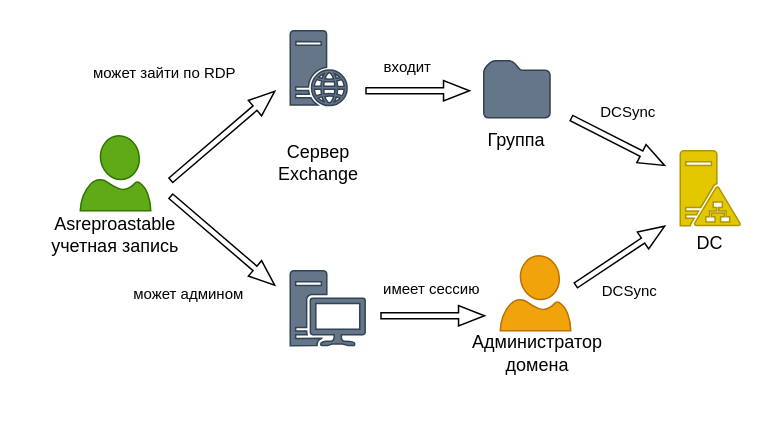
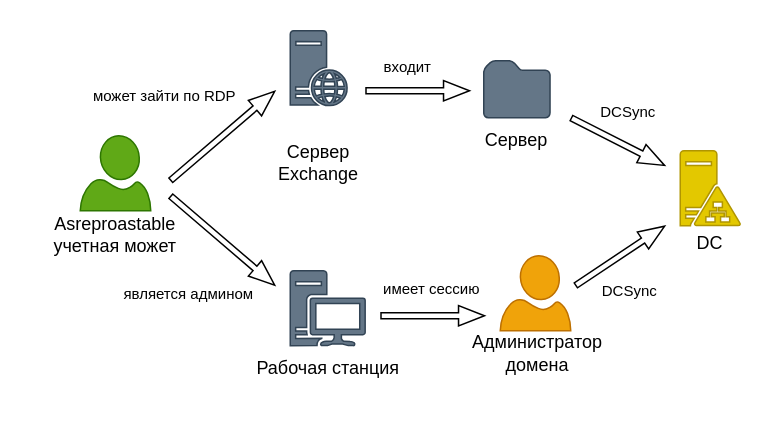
- <mxCell id="25" value="может зайти по RDP" style="text;html=1;strokeColor=none;fillColor=none;align=center;verticalAlign=middle;whiteSpace=wrap;rounded=0;fontSize=10;" vertex="1" parent="1"><mxGeometry x="53" y="33" width="113" height="30" as="geometry" /></mxCell>
+ <mxCell id="25" value="может зайти по RDP" style="text;html=1;strokeColor=none;fillColor=none;align=center;verticalAlign=middle;whiteSpace=wrap;rounded=0;fontSize=10;" vertex="1" parent="1"><mxGeometry x="53" y="48" width="113" height="30" as="geometry" /></mxCell>
- <mxCell id="16" value="&lt;div&gt;Группа&lt;br&gt;&lt;/div&gt;" style="text;html=1;strokeColor=none;fillColor=none;align=center;verticalAlign=middle;whiteSpace=wrap;rounded=0;" vertex="1" parent="1"><mxGeometry x="314.09" y="78" width="60" height="30" as="geometry" /></mxCell>
+ <mxCell id="16" value="&lt;div&gt;Сервер&lt;br&gt;&lt;/div&gt;" style="text;html=1;strokeColor=none;fillColor=none;align=center;verticalAlign=middle;whiteSpace=wrap;rounded=0;" vertex="1" parent="1"><mxGeometry x="314.09" y="78" width="60" height="30" as="geometry" /></mxCell>
- <mxCell id="12" value="&lt;div&gt;Asreproastable &lt;br&gt;&lt;/div&gt;&lt;div&gt;учетная запись&lt;br&gt;&lt;/div&gt;" style="text;html=1;strokeColor=none;fillColor=none;align=center;verticalAlign=middle;whiteSpace=wrap;rounded=0;" vertex="1" parent="1"><mxGeometry x="20" y="141" width="113" height="30" as="geometry" /></mxCell>
+ <mxCell id="12" value="&lt;div&gt;Asreproastable &lt;br&gt;&lt;/div&gt;&lt;div&gt;учетная может&lt;br&gt;&lt;/div&gt;" style="text;html=1;strokeColor=none;fillColor=none;align=center;verticalAlign=middle;whiteSpace=wrap;rounded=0;" vertex="1" parent="1"><mxGeometry x="20" y="141" width="113" height="30" as="geometry" /></mxCell>
- <mxCell id="24" value="может админом" style="text;html=1;strokeColor=none;fillColor=none;align=center;verticalAlign=middle;whiteSpace=wrap;rounded=0;fontSize=10;" vertex="1" parent="1"><mxGeometry x="69" y="180" width="113" height="30" as="geometry" /></mxCell>
+ <mxCell id="24" value="является админом" style="text;html=1;strokeColor=none;fillColor=none;align=center;verticalAlign=middle;whiteSpace=wrap;rounded=0;fontSize=10;" vertex="1" parent="1"><mxGeometry x="69" y="180" width="113" height="30" as="geometry" /></mxCell>
+ <mxCell id="14" value="Рабочая станция" style="text;html=1;strokeColor=none;fillColor=none;align=center;verticalAlign=middle;whiteSpace=wrap;rounded=0;" vertex="1" parent="1"><mxGeometry x="161.5" y="230" width="113" height="30" as="geometry" /></mxCell>
